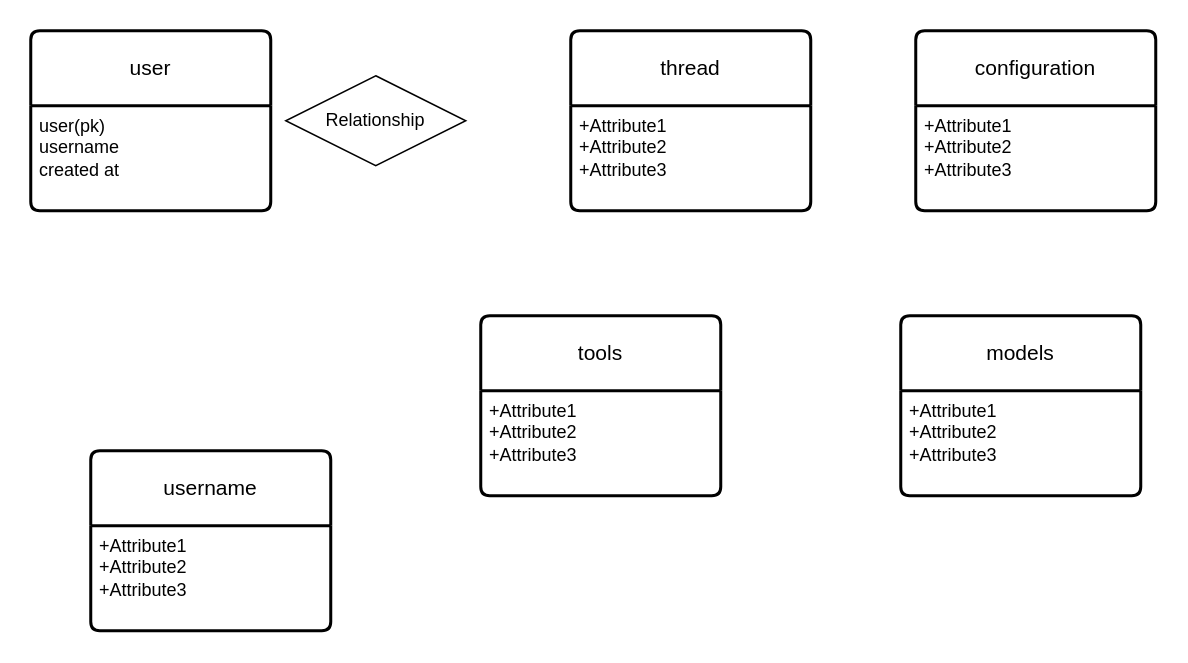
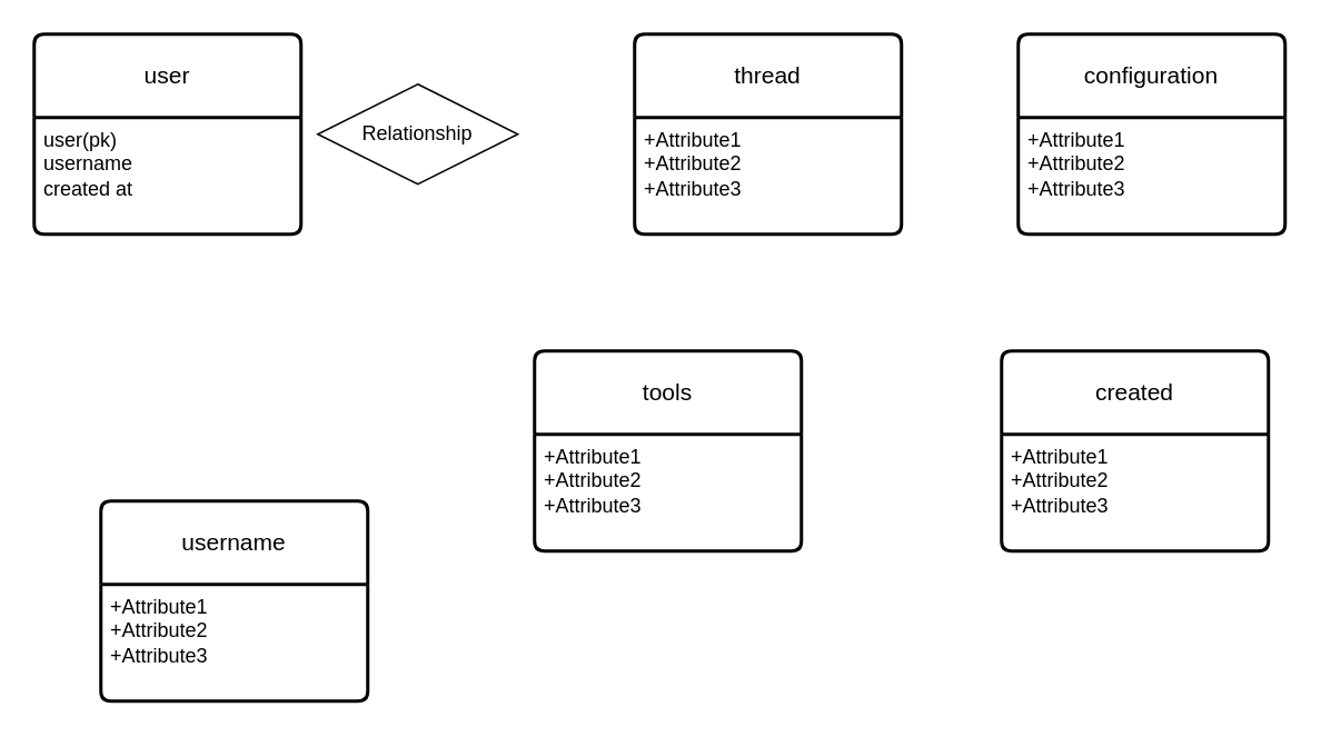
- <mxCell id="6" value="models" style="swimlane;childLayout=stackLayout;horizontal=1;startSize=50;horizontalStack=0;rounded=1;fontSize=14;fontStyle=0;strokeWidth=2;resizeParent=0;resizeLast=1;shadow=0;dashed=0;align=center;arcSize=4;whiteSpace=wrap;html=1;" vertex="1" parent="1"><mxGeometry x="600" y="210" width="160" height="120" as="geometry" /></mxCell>
+ <mxCell id="6" value="created" style="swimlane;childLayout=stackLayout;horizontal=1;startSize=50;horizontalStack=0;rounded=1;fontSize=14;fontStyle=0;strokeWidth=2;resizeParent=0;resizeLast=1;shadow=0;dashed=0;align=center;arcSize=4;whiteSpace=wrap;html=1;" vertex="1" parent="1"><mxGeometry x="600" y="210" width="160" height="120" as="geometry" /></mxCell>
